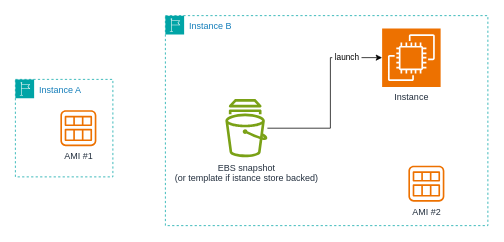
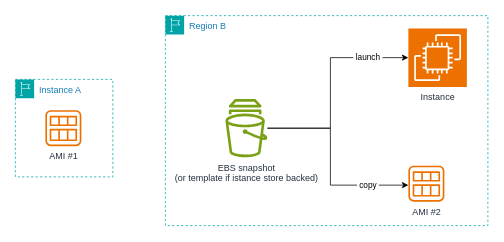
- <mxCell id="6" value="Instance B" style="points=[[0,0],[0.25,0],[0.5,0],[0.75,0],[1,0],[1,0.25],[1,0.5],[1,0.75],[1,1],[0.75,1],[0.5,1],[0.25,1],[0,1],[0,0.75],[0,0.5],[0,0.25]];outlineConnect=0;gradientColor=none;html=1;whiteSpace=wrap;fontSize=12;fontStyle=0;container=1;pointerEvents=0;collapsible=0;recursiveResize=0;shape=mxgraph.aws4.group;grIcon=mxgraph.aws4.group_region;strokeColor=#00A4A6;fillColor=none;verticalAlign=top;align=left;spacingLeft=30;fontColor=#147EBA;dashed=1;" vertex="1" parent="1"><mxGeometry x="220" y="20" width="430" height="280" as="geometry" /></mxCell>
+ <mxCell id="6" value="Region B" style="points=[[0,0],[0.25,0],[0.5,0],[0.75,0],[1,0],[1,0.25],[1,0.5],[1,0.75],[1,1],[0.75,1],[0.5,1],[0.25,1],[0,1],[0,0.75],[0,0.5],[0,0.25]];outlineConnect=0;gradientColor=none;html=1;whiteSpace=wrap;fontSize=12;fontStyle=0;container=1;pointerEvents=0;collapsible=0;recursiveResize=0;shape=mxgraph.aws4.group;grIcon=mxgraph.aws4.group_region;strokeColor=#00A4A6;fillColor=none;verticalAlign=top;align=left;spacingLeft=30;fontColor=#147EBA;dashed=1;" vertex="1" parent="1"><mxGeometry x="220" y="20" width="430" height="280" as="geometry" /></mxCell>
- <mxCell id="2" value="Instance" style="sketch=0;points=[[0,0,0],[0.25,0,0],[0.5,0,0],[0.75,0,0],[1,0,0],[0,1,0],[0.25,1,0],[0.5,1,0],[0.75,1,0],[1,1,0],[0,0.25,0],[0,0.5,0],[0,0.75,0],[1,0.25,0],[1,0.5,0],[1,0.75,0]];outlineConnect=0;fontColor=#232F3E;fillColor=#ED7100;strokeColor=#ffffff;dashed=0;verticalLabelPosition=bottom;verticalAlign=top;align=center;html=1;fontSize=12;fontStyle=0;aspect=fixed;shape=mxgraph.aws4.resourceIcon;resIcon=mxgraph.aws4.ec2;" vertex="1" parent="1"><mxGeometry x="509" y="37" width="78" height="78" as="geometry" /></mxCell>
+ <mxCell id="2" value="Instance" style="sketch=0;points=[[0,0,0],[0.25,0,0],[0.5,0,0],[0.75,0,0],[1,0,0],[0,1,0],[0.25,1,0],[0.5,1,0],[0.75,1,0],[1,1,0],[0,0.25,0],[0,0.5,0],[0,0.75,0],[1,0.25,0],[1,0.5,0],[1,0.75,0]];outlineConnect=0;fontColor=#232F3E;fillColor=#ED7100;strokeColor=#ffffff;dashed=0;verticalLabelPosition=bottom;verticalAlign=top;align=center;html=1;fontSize=12;fontStyle=0;aspect=fixed;shape=mxgraph.aws4.resourceIcon;resIcon=mxgraph.aws4.ec2;" vertex="1" parent="1"><mxGeometry x="544" y="37" width="78" height="78" as="geometry" /></mxCell>
- <mxCell id="4" value="AMI #1" style="sketch=0;outlineConnect=0;fontColor=#232F3E;gradientColor=none;fillColor=#ED7100;strokeColor=none;dashed=0;verticalLabelPosition=bottom;verticalAlign=top;align=center;html=1;fontSize=12;fontStyle=0;aspect=fixed;pointerEvents=1;shape=mxgraph.aws4.ami;labelPosition=center;spacingLeft=0;" vertex="1" parent="1"><mxGeometry x="80" y="146" width="48" height="48" as="geometry" /></mxCell>
+ <mxCell id="4" value="AMI #1" style="sketch=0;outlineConnect=0;fontColor=#232F3E;gradientColor=none;fillColor=#ED7100;strokeColor=none;dashed=0;verticalLabelPosition=bottom;verticalAlign=top;align=center;html=1;fontSize=12;fontStyle=0;aspect=fixed;pointerEvents=1;shape=mxgraph.aws4.ami;labelPosition=center;spacingLeft=0;" vertex="1" parent="1"><mxGeometry x="60" y="146" width="48" height="48" as="geometry" /></mxCell>
+ <mxCell id="9" value="&amp;nbsp;copy&amp;nbsp;" style="edgeStyle=orthogonalEdgeStyle;rounded=0;orthogonalLoop=1;jettySize=auto;html=1;" edge="1" parent="6" source="7" target="8"><mxGeometry x="0.591" relative="1" as="geometry"><mxPoint x="198" y="150" as="sourcePoint" /><Array as="points"><mxPoint x="220" y="150" /><mxPoint x="220" y="226" /></Array><mxPoint as="offset" /></mxGeometry></mxCell>
